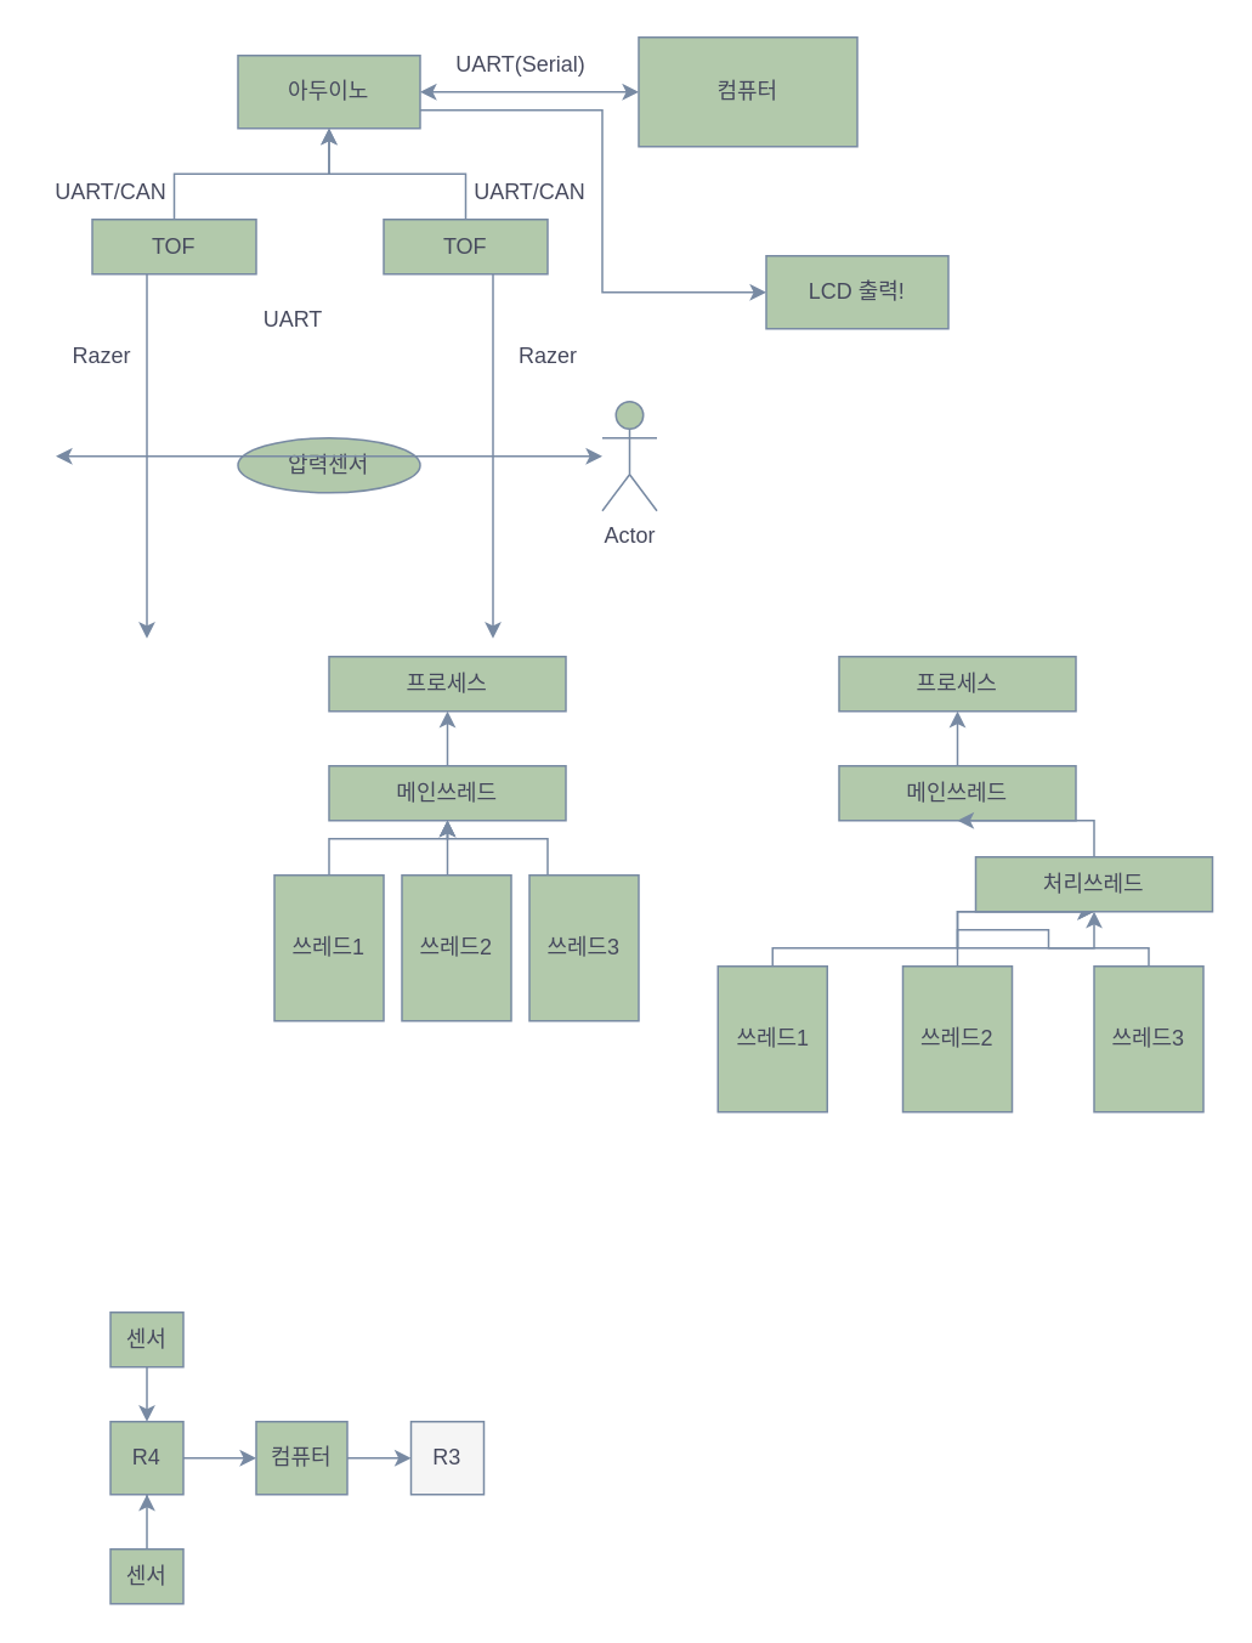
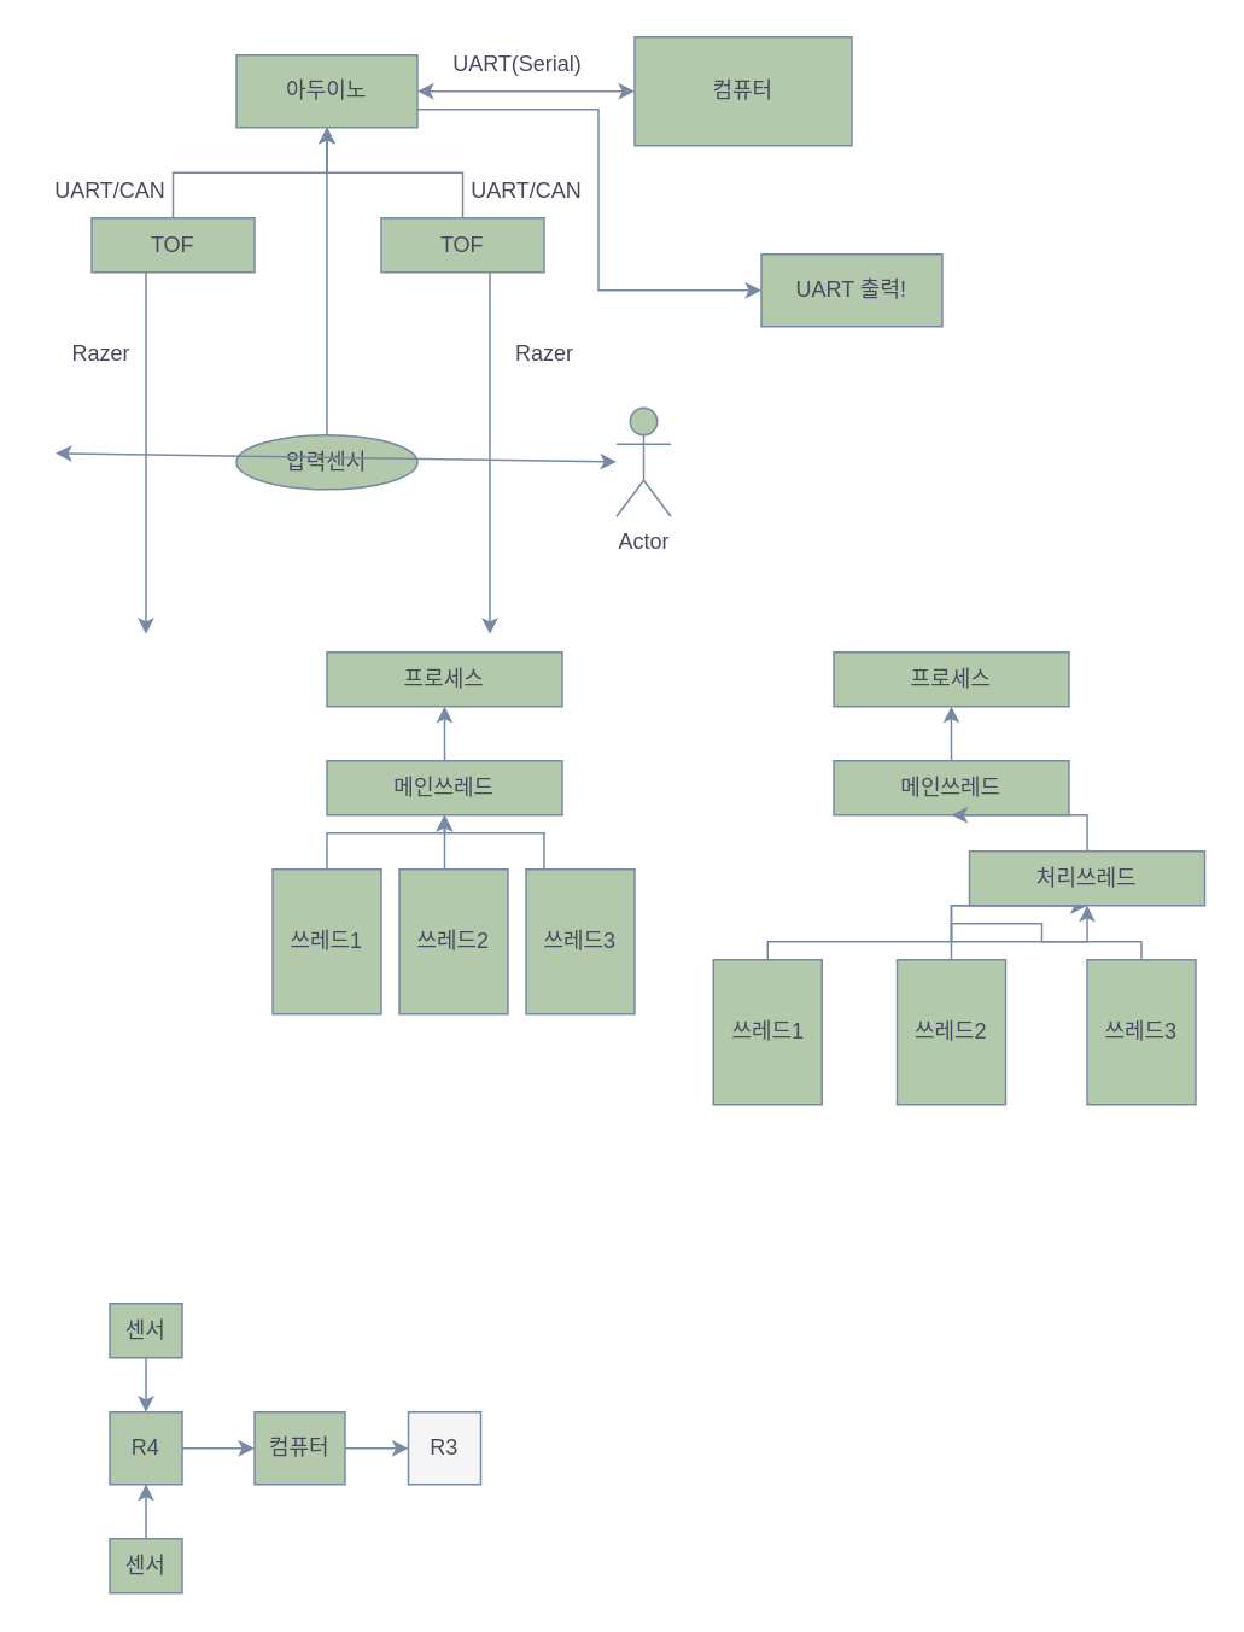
- <mxCell id="42" value="LCD 출력!" style="whiteSpace=wrap;html=1;strokeColor=#788AA3;fontColor=#46495D;fillColor=#B2C9AB;" vertex="1" parent="1"><mxGeometry x="420" y="140" width="100" height="40" as="geometry" /></mxCell>
+ <mxCell id="42" value="UART 출력!" style="whiteSpace=wrap;html=1;strokeColor=#788AA3;fontColor=#46495D;fillColor=#B2C9AB;" vertex="1" parent="1"><mxGeometry x="420" y="140" width="100" height="40" as="geometry" /></mxCell>
+ <mxCell id="7" value="" style="edgeStyle=orthogonalEdgeStyle;rounded=0;orthogonalLoop=1;jettySize=auto;html=1;entryX=0.5;entryY=1;entryDx=0;entryDy=0;labelBackgroundColor=none;strokeColor=#788AA3;fontColor=default;" edge="1" parent="1" source="8" target="2"><mxGeometry relative="1" as="geometry" /></mxCell>
- <mxCell id="15" value="UART" style="text;html=1;align=center;verticalAlign=middle;resizable=0;points=[];autosize=1;strokeColor=none;fillColor=none;labelBackgroundColor=none;fontColor=#46495D;" vertex="1" parent="1"><mxGeometry x="130" y="160" width="60" height="30" as="geometry" /></mxCell>
- <mxCell id="11" value="Actor" style="shape=umlActor;verticalLabelPosition=bottom;verticalAlign=top;html=1;outlineConnect=0;labelBackgroundColor=none;fillColor=#B2C9AB;strokeColor=#788AA3;fontColor=#46495D;" vertex="1" parent="1"><mxGeometry x="330" y="220" width="30" height="60" as="geometry" /></mxCell>
+ <mxCell id="11" value="Actor" style="shape=umlActor;verticalLabelPosition=bottom;verticalAlign=top;html=1;outlineConnect=0;labelBackgroundColor=none;fillColor=#B2C9AB;strokeColor=#788AA3;fontColor=#46495D;" vertex="1" parent="1"><mxGeometry x="340" y="225" width="30" height="60" as="geometry" /></mxCell>
